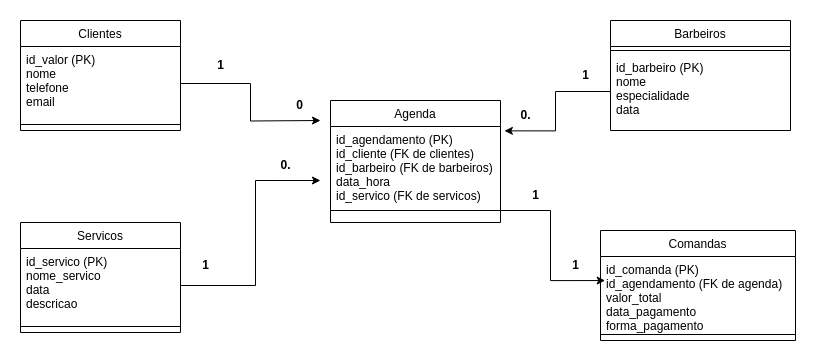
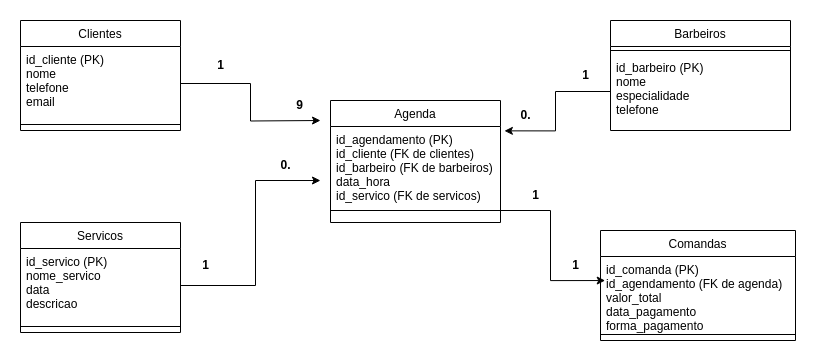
- <mxCell id="4" value="id_valor (PK)&#10;nome&#10;telefone&#10;email" style="text;align=left;verticalAlign=top;spacingLeft=4;spacingRight=4;overflow=hidden;rotatable=0;points=[[0,0.5],[1,0.5]];portConstraint=eastwest;rounded=0;shadow=0;html=0;" parent="2" vertex="1"><mxGeometry y="26" width="160" height="74" as="geometry" /></mxCell>
+ <mxCell id="4" value="id_cliente (PK)&#10;nome&#10;telefone&#10;email" style="text;align=left;verticalAlign=top;spacingLeft=4;spacingRight=4;overflow=hidden;rotatable=0;points=[[0,0.5],[1,0.5]];portConstraint=eastwest;rounded=0;shadow=0;html=0;" parent="2" vertex="1"><mxGeometry y="26" width="160" height="74" as="geometry" /></mxCell>
- <mxCell id="11" value="id_barbeiro (PK)&#10;nome&#10;especialidade&#10;data" style="text;align=left;verticalAlign=top;spacingLeft=4;spacingRight=4;overflow=hidden;rotatable=0;points=[[0,0.5],[1,0.5]];portConstraint=eastwest;rounded=0;shadow=0;html=0;" vertex="1" parent="9"><mxGeometry y="34" width="180" height="74" as="geometry" /></mxCell>
+ <mxCell id="11" value="id_barbeiro (PK)&#10;nome&#10;especialidade&#10;telefone" style="text;align=left;verticalAlign=top;spacingLeft=4;spacingRight=4;overflow=hidden;rotatable=0;points=[[0,0.5],[1,0.5]];portConstraint=eastwest;rounded=0;shadow=0;html=0;" vertex="1" parent="9"><mxGeometry y="34" width="180" height="74" as="geometry" /></mxCell>
- <mxCell id="19" value="0" style="text;align=center;fontStyle=1;verticalAlign=middle;spacingLeft=3;spacingRight=3;strokeColor=none;rotatable=0;points=[[0,0.5],[1,0.5]];portConstraint=eastwest;html=1;" vertex="1" parent="1"><mxGeometry x="259" y="100" width="80" height="10" as="geometry" /></mxCell>
+ <mxCell id="19" value="9" style="text;align=center;fontStyle=1;verticalAlign=middle;spacingLeft=3;spacingRight=3;strokeColor=none;rotatable=0;points=[[0,0.5],[1,0.5]];portConstraint=eastwest;html=1;" vertex="1" parent="1"><mxGeometry x="259" y="100" width="80" height="10" as="geometry" /></mxCell>
